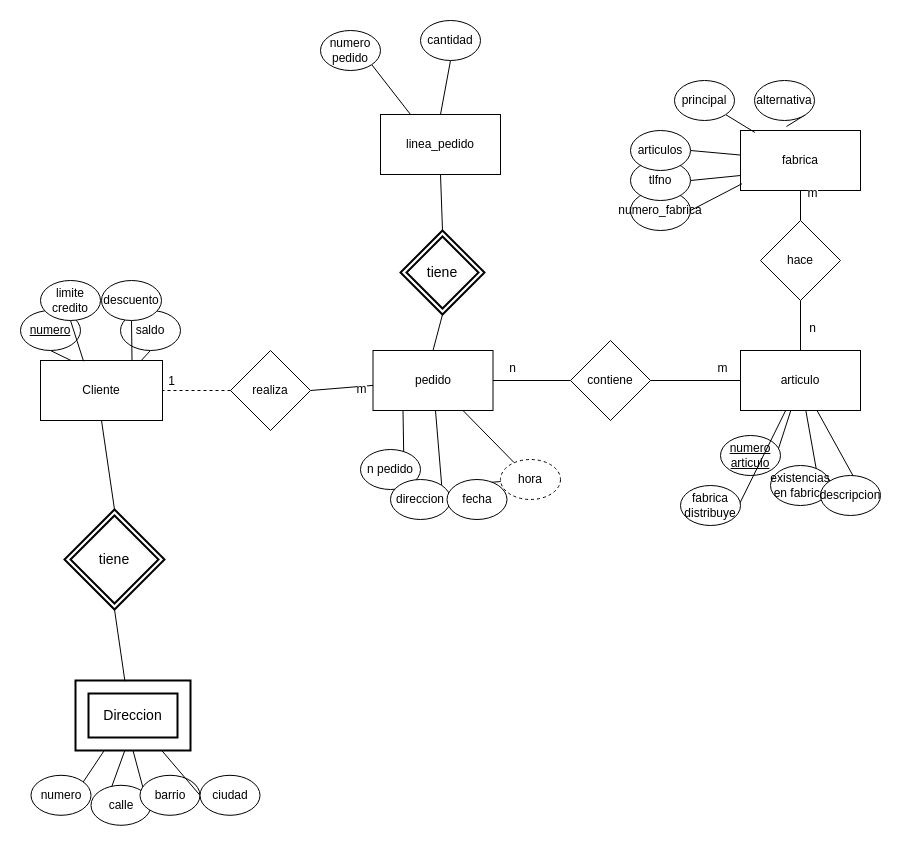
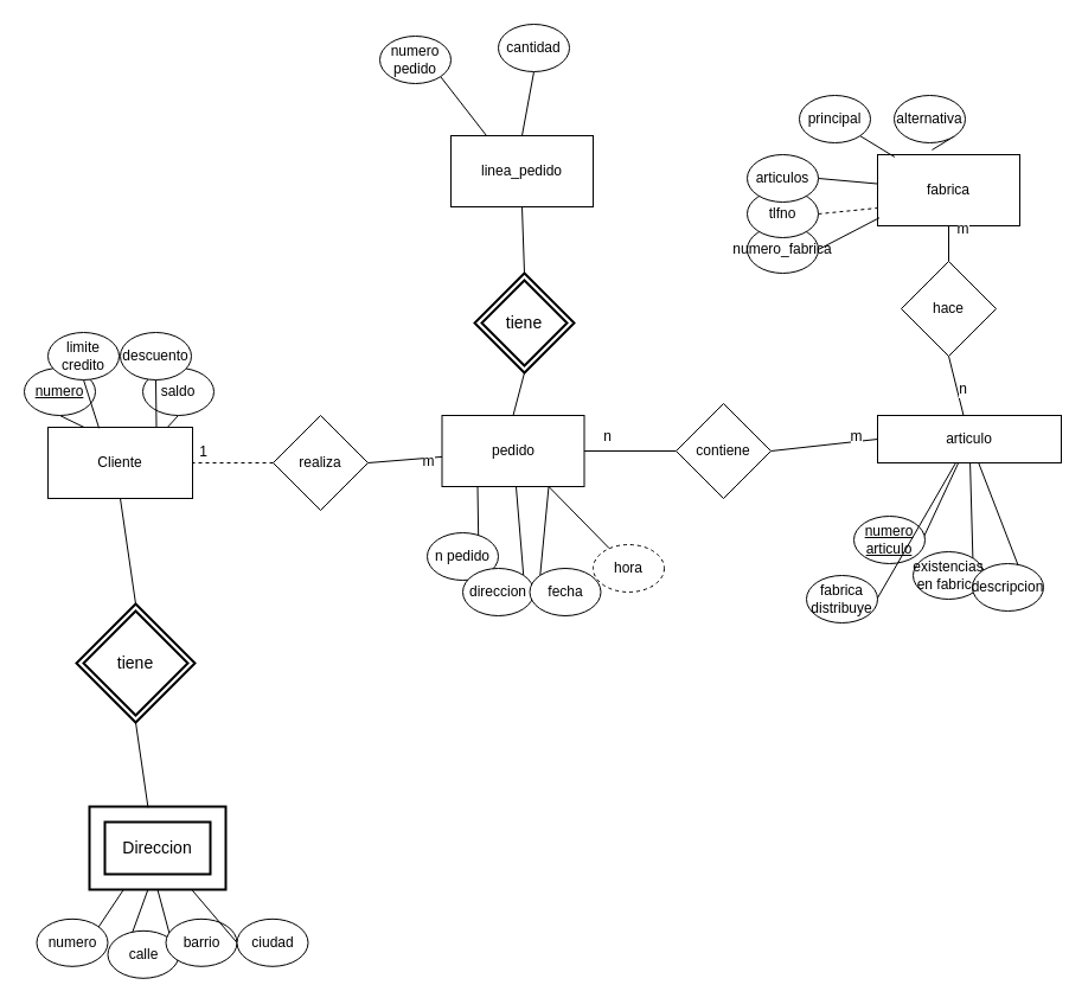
- <mxCell id="38" style="edgeStyle=none;rounded=0;orthogonalLoop=1;jettySize=auto;html=1;exitX=1;exitY=0.5;exitDx=0;exitDy=0;entryX=0;entryY=0.75;entryDx=0;entryDy=0;endArrow=none;endFill=0;" parent="1" source="39" target="17" edge="1"><mxGeometry relative="1" as="geometry" /></mxCell>
+ <mxCell id="38" style="edgeStyle=none;rounded=0;orthogonalLoop=1;jettySize=auto;html=1;exitX=1;exitY=0.5;exitDx=0;exitDy=0;entryX=0;entryY=0.75;entryDx=0;entryDy=0;endArrow=none;endFill=0;dashed=1;" parent="1" source="39" target="17" edge="1"><mxGeometry relative="1" as="geometry" /></mxCell>
- <mxCell id="4" value="articulo" style="rounded=0;whiteSpace=wrap;html=1;" parent="1" vertex="1"><mxGeometry x="740" y="350" width="120" height="60" as="geometry" /></mxCell>
+ <mxCell id="4" value="articulo" style="rounded=0;whiteSpace=wrap;html=1;" parent="1" vertex="1"><mxGeometry x="740" y="350" width="155" height="40" as="geometry" /></mxCell>
- <mxCell id="65" style="edgeStyle=none;rounded=0;orthogonalLoop=1;jettySize=auto;html=1;exitX=0;exitY=0;exitDx=0;exitDy=0;endArrow=none;endFill=0;" edge="1" parent="1" source="66" target="64"><mxGeometry relative="1" as="geometry" /></mxCell>
+ <mxCell id="65" style="edgeStyle=none;rounded=0;orthogonalLoop=1;jettySize=auto;html=1;exitX=0;exitY=0;exitDx=0;exitDy=0;entryX=0.75;entryY=1;entryDx=0;entryDy=0;endArrow=none;endFill=0;" edge="1" parent="1" source="66" target="8"><mxGeometry relative="1" as="geometry" /></mxCell>
